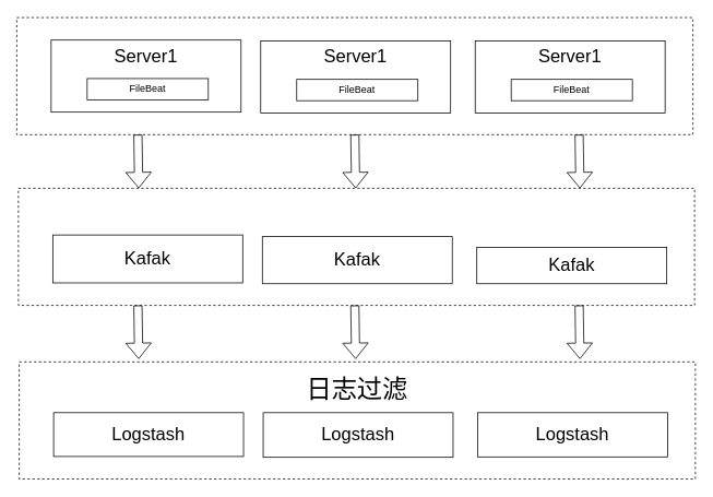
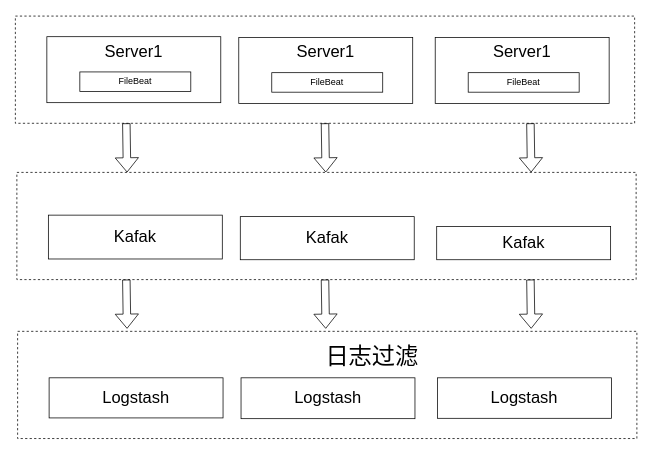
- <mxCell id="28" value="&lt;font style=&quot;font-size: 31px&quot;&gt;日志过滤&lt;/font&gt;" style="text;html=1;strokeColor=none;fillColor=none;align=center;verticalAlign=middle;whiteSpace=wrap;rounded=0;" vertex="1" parent="23"><mxGeometry x="318" y="16" width="190" height="33" as="geometry" /></mxCell>
+ <mxCell id="28" value="&lt;font style=&quot;font-size: 31px&quot;&gt;日志过滤&lt;/font&gt;" style="text;html=1;strokeColor=none;fillColor=none;align=center;verticalAlign=middle;whiteSpace=wrap;rounded=0;" vertex="1" parent="23"><mxGeometry x="378" y="16" width="190" height="33" as="geometry" /></mxCell>
